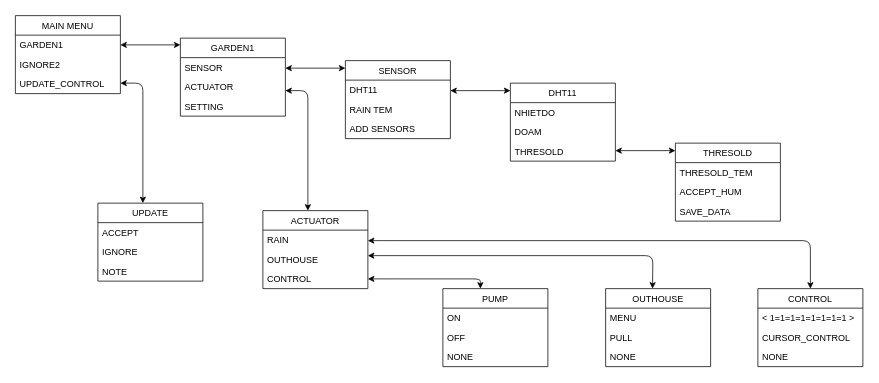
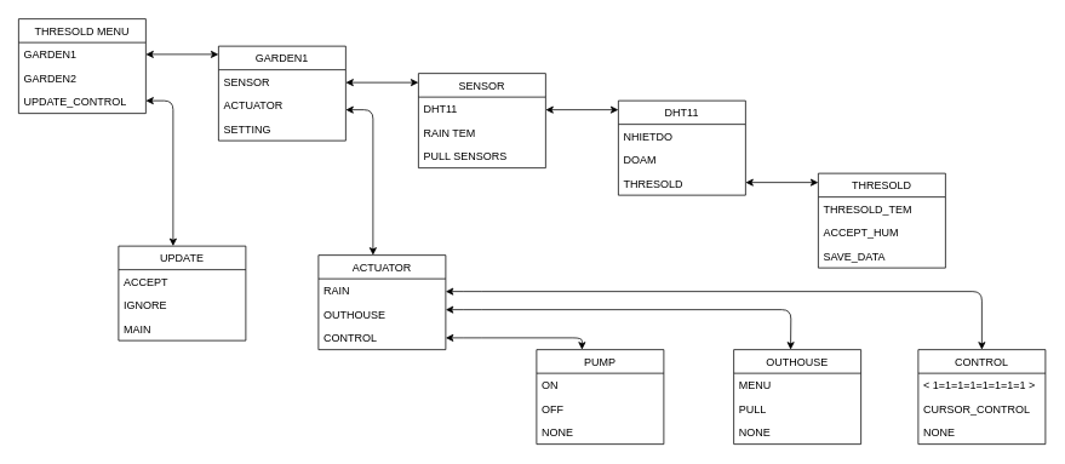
- <mxCell id="2" value="MAIN MENU" style="swimlane;fontStyle=0;childLayout=stackLayout;horizontal=1;startSize=26;fillColor=none;horizontalStack=0;resizeParent=1;resizeParentMax=0;resizeLast=0;collapsible=1;marginBottom=0;" vertex="1" parent="1"><mxGeometry x="20" y="20" width="140" height="104" as="geometry" /></mxCell>
+ <mxCell id="2" value="THRESOLD MENU" style="swimlane;fontStyle=0;childLayout=stackLayout;horizontal=1;startSize=26;fillColor=none;horizontalStack=0;resizeParent=1;resizeParentMax=0;resizeLast=0;collapsible=1;marginBottom=0;" vertex="1" parent="1"><mxGeometry x="20" y="20" width="140" height="104" as="geometry" /></mxCell>
- <mxCell id="4" value="IGNORE2" style="text;strokeColor=none;fillColor=none;align=left;verticalAlign=top;spacingLeft=4;spacingRight=4;overflow=hidden;rotatable=0;points=[[0,0.5],[1,0.5]];portConstraint=eastwest;" vertex="1" parent="2"><mxGeometry y="52" width="140" height="26" as="geometry" /></mxCell>
+ <mxCell id="4" value="GARDEN2" style="text;strokeColor=none;fillColor=none;align=left;verticalAlign=top;spacingLeft=4;spacingRight=4;overflow=hidden;rotatable=0;points=[[0,0.5],[1,0.5]];portConstraint=eastwest;" vertex="1" parent="2"><mxGeometry y="52" width="140" height="26" as="geometry" /></mxCell>
- <mxCell id="13" value="ADD SENSORS" style="text;strokeColor=none;fillColor=none;align=left;verticalAlign=top;spacingLeft=4;spacingRight=4;overflow=hidden;rotatable=0;points=[[0,0.5],[1,0.5]];portConstraint=eastwest;" vertex="1" parent="10"><mxGeometry y="78" width="140" height="26" as="geometry" /></mxCell>
+ <mxCell id="13" value="PULL SENSORS" style="text;strokeColor=none;fillColor=none;align=left;verticalAlign=top;spacingLeft=4;spacingRight=4;overflow=hidden;rotatable=0;points=[[0,0.5],[1,0.5]];portConstraint=eastwest;" vertex="1" parent="10"><mxGeometry y="78" width="140" height="26" as="geometry" /></mxCell>
- <mxCell id="50" value="NOTE" style="text;strokeColor=none;fillColor=none;align=left;verticalAlign=top;spacingLeft=4;spacingRight=4;overflow=hidden;rotatable=0;points=[[0,0.5],[1,0.5]];portConstraint=eastwest;" vertex="1" parent="47"><mxGeometry y="78" width="140" height="26" as="geometry" /></mxCell>
+ <mxCell id="50" value="MAIN" style="text;strokeColor=none;fillColor=none;align=left;verticalAlign=top;spacingLeft=4;spacingRight=4;overflow=hidden;rotatable=0;points=[[0,0.5],[1,0.5]];portConstraint=eastwest;" vertex="1" parent="47"><mxGeometry y="78" width="140" height="26" as="geometry" /></mxCell>
